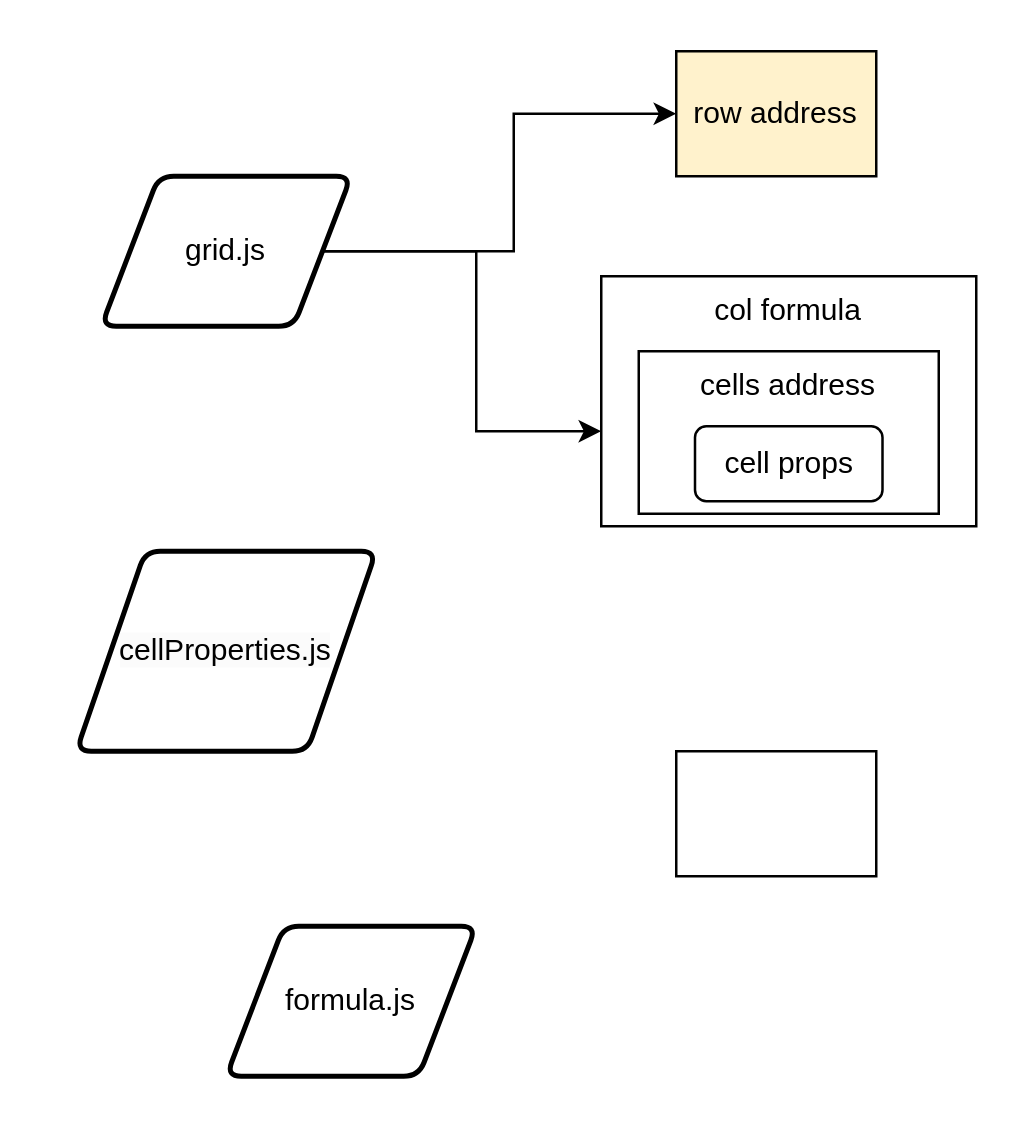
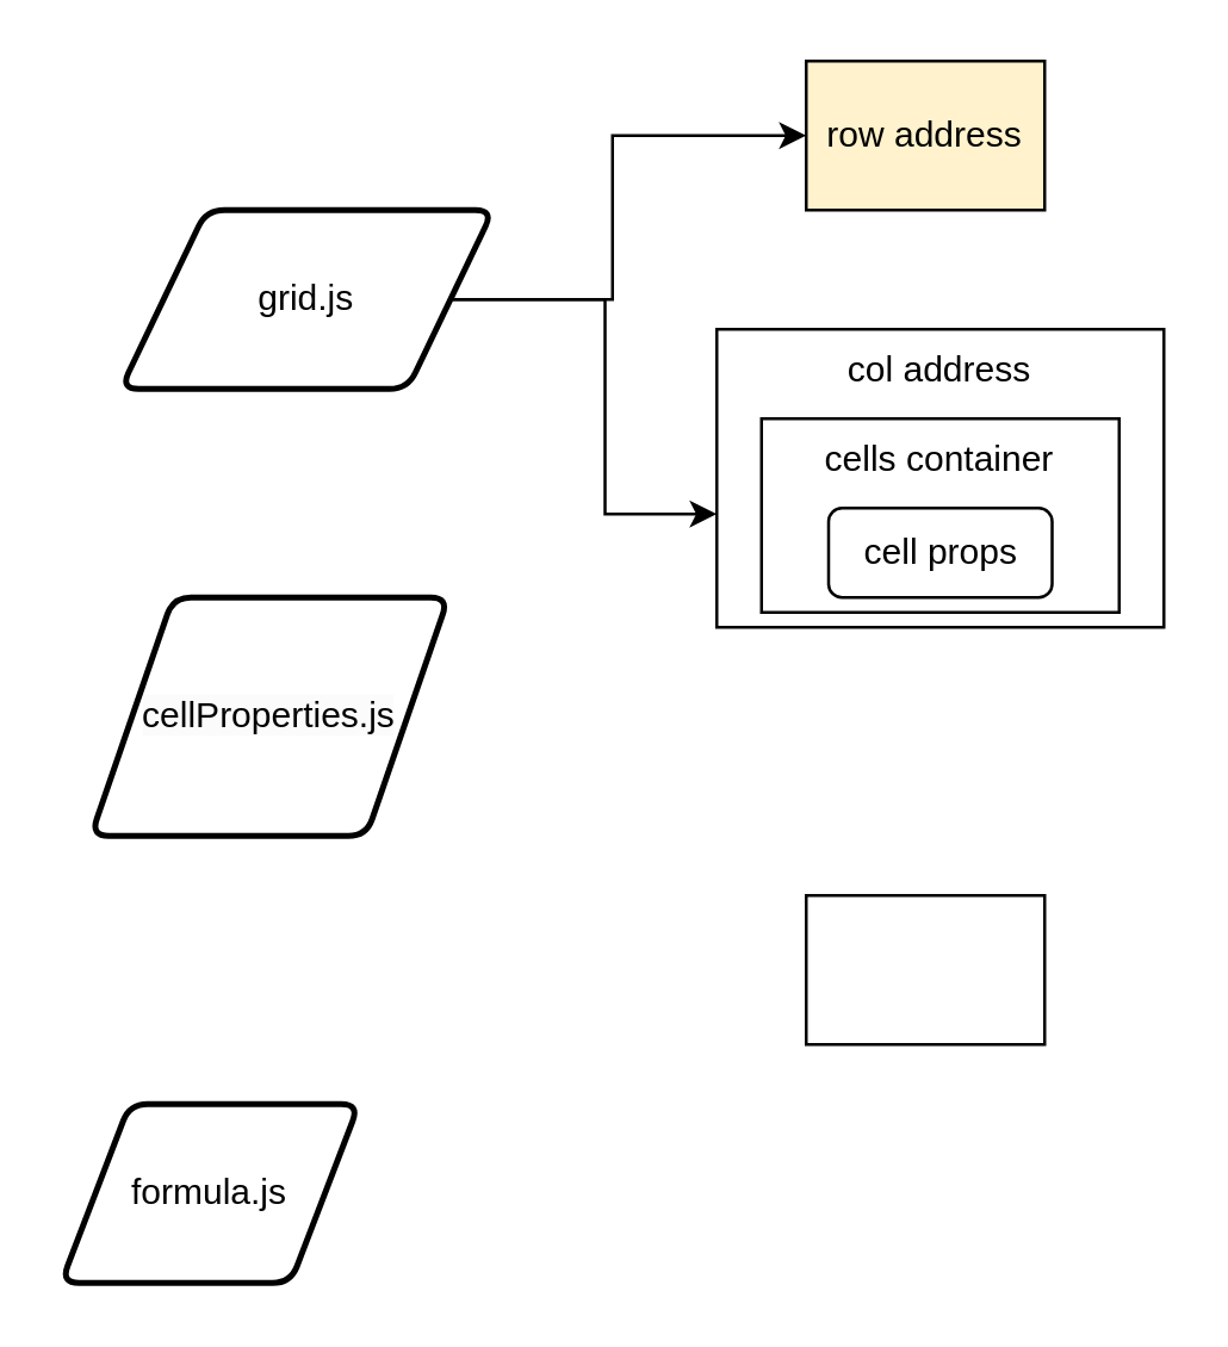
- <mxCell id="4" value="grid.js" style="shape=parallelogram;html=1;strokeWidth=2;perimeter=parallelogramPerimeter;whiteSpace=wrap;rounded=1;arcSize=12;size=0.23;" vertex="1" parent="1"><mxGeometry x="40" y="70" width="100" height="60" as="geometry" /></mxCell>
+ <mxCell id="4" value="grid.js" style="shape=parallelogram;html=1;strokeWidth=2;perimeter=parallelogramPerimeter;whiteSpace=wrap;rounded=1;arcSize=12;size=0.23;" vertex="1" parent="1"><mxGeometry x="40" y="70" width="125" height="60" as="geometry" /></mxCell>
- <mxCell id="6" value="col formula" style="rounded=0;whiteSpace=wrap;html=1;verticalAlign=top;" vertex="1" parent="1"><mxGeometry x="240" y="110" width="150" height="100" as="geometry" /></mxCell>
+ <mxCell id="6" value="col address" style="rounded=0;whiteSpace=wrap;html=1;verticalAlign=top;" vertex="1" parent="1"><mxGeometry x="240" y="110" width="150" height="100" as="geometry" /></mxCell>
- <mxCell id="7" value="cells address" style="rounded=0;whiteSpace=wrap;html=1;verticalAlign=top;" vertex="1" parent="1"><mxGeometry x="255" y="140" width="120" height="65" as="geometry" /></mxCell>
+ <mxCell id="7" value="cells container" style="rounded=0;whiteSpace=wrap;html=1;verticalAlign=top;" vertex="1" parent="1"><mxGeometry x="255" y="140" width="120" height="65" as="geometry" /></mxCell>
- <mxCell id="10" value="&lt;br&gt;&lt;span style=&quot;color: rgb(0, 0, 0); font-family: Helvetica; font-size: 12px; font-style: normal; font-variant-ligatures: normal; font-variant-caps: normal; font-weight: 400; letter-spacing: normal; orphans: 2; text-align: center; text-indent: 0px; text-transform: none; widows: 2; word-spacing: 0px; -webkit-text-stroke-width: 0px; background-color: rgb(251, 251, 251); text-decoration-thickness: initial; text-decoration-style: initial; text-decoration-color: initial; float: none; display: inline !important;&quot;&gt;cellProperties.js&lt;br&gt;&lt;/span&gt;&lt;br&gt;" style="shape=parallelogram;html=1;strokeWidth=2;perimeter=parallelogramPerimeter;whiteSpace=wrap;rounded=1;arcSize=12;size=0.23;" vertex="1" parent="1"><mxGeometry x="30" y="220" width="120" height="80" as="geometry" /></mxCell>
+ <mxCell id="10" value="&lt;br&gt;&lt;span style=&quot;color: rgb(0, 0, 0); font-family: Helvetica; font-size: 12px; font-style: normal; font-variant-ligatures: normal; font-variant-caps: normal; font-weight: 400; letter-spacing: normal; orphans: 2; text-align: center; text-indent: 0px; text-transform: none; widows: 2; word-spacing: 0px; -webkit-text-stroke-width: 0px; background-color: rgb(251, 251, 251); text-decoration-thickness: initial; text-decoration-style: initial; text-decoration-color: initial; float: none; display: inline !important;&quot;&gt;cellProperties.js&lt;br&gt;&lt;/span&gt;&lt;br&gt;" style="shape=parallelogram;html=1;strokeWidth=2;perimeter=parallelogramPerimeter;whiteSpace=wrap;rounded=1;arcSize=12;size=0.23;" vertex="1" parent="1"><mxGeometry x="30" y="200" width="120" height="80" as="geometry" /></mxCell>
- <mxCell id="11" value="formula.js&lt;br&gt;" style="shape=parallelogram;html=1;strokeWidth=2;perimeter=parallelogramPerimeter;whiteSpace=wrap;rounded=1;arcSize=12;size=0.23;" vertex="1" parent="1"><mxGeometry x="90" y="370" width="100" height="60" as="geometry" /></mxCell>
+ <mxCell id="11" value="formula.js&lt;br&gt;" style="shape=parallelogram;html=1;strokeWidth=2;perimeter=parallelogramPerimeter;whiteSpace=wrap;rounded=1;arcSize=12;size=0.23;" vertex="1" parent="1"><mxGeometry x="20" y="370" width="100" height="60" as="geometry" /></mxCell>
